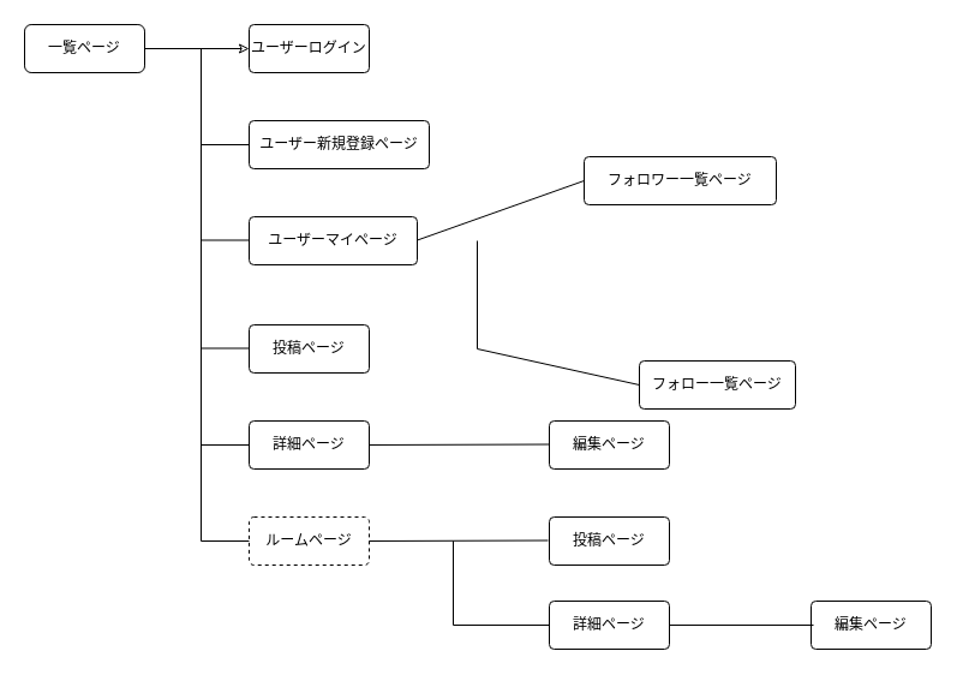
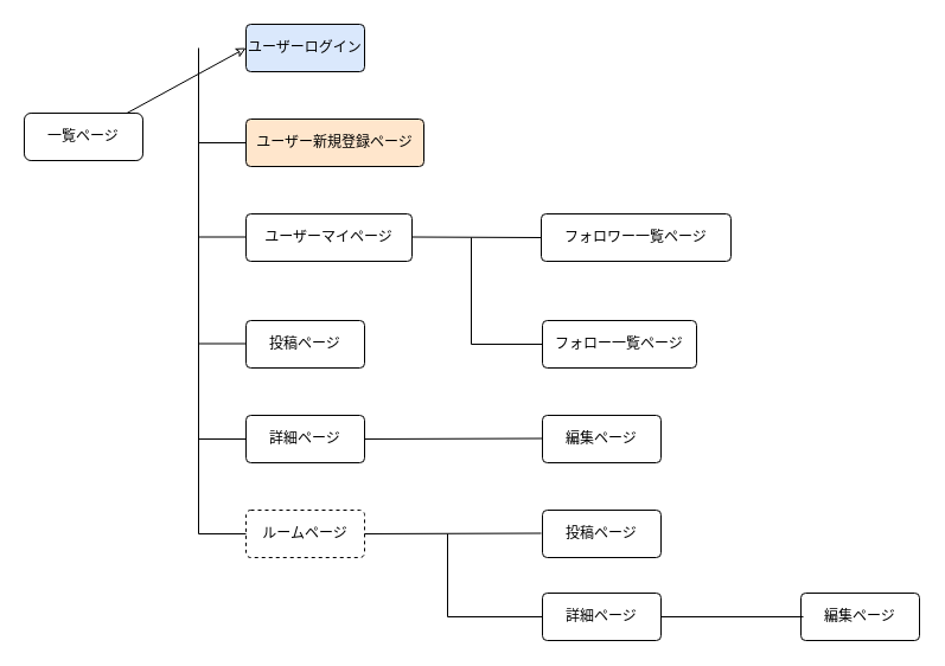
- <mxCell id="3" value="一覧ページ" style="rounded=1;arcSize=14;whiteSpace=wrap;html=1;align=center;" vertex="1" parent="1"><mxGeometry x="20" y="20" width="100" height="40" as="geometry" /></mxCell>
+ <mxCell id="3" value="一覧ページ" style="rounded=1;arcSize=14;whiteSpace=wrap;html=1;align=center;" vertex="1" parent="1"><mxGeometry x="20" y="95" width="100" height="40" as="geometry" /></mxCell>
- <mxCell id="4" value="ユーザーログイン" style="rounded=1;arcSize=10;whiteSpace=wrap;html=1;align=center;" vertex="1" parent="1"><mxGeometry x="207" y="20" width="100" height="40" as="geometry" /></mxCell>
+ <mxCell id="4" value="ユーザーログイン" style="rounded=1;arcSize=10;whiteSpace=wrap;html=1;align=center;fillColor=#dae8fc;" vertex="1" parent="1"><mxGeometry x="207" y="20" width="100" height="40" as="geometry" /></mxCell>
- <mxCell id="11" value="ユーザー新規登録ページ" style="rounded=1;arcSize=10;whiteSpace=wrap;html=1;align=center;" vertex="1" parent="1"><mxGeometry x="207" y="100" width="150" height="40" as="geometry" /></mxCell>
+ <mxCell id="11" value="ユーザー新規登録ページ" style="rounded=1;arcSize=10;whiteSpace=wrap;html=1;align=center;fillColor=#ffe6cc;" vertex="1" parent="1"><mxGeometry x="207" y="100" width="150" height="40" as="geometry" /></mxCell>
- <mxCell id="6" value="フォロワー一覧ページ" style="rounded=1;arcSize=10;whiteSpace=wrap;html=1;align=center;" vertex="1" parent="1"><mxGeometry x="486" y="130" width="160" height="40" as="geometry" /></mxCell>
+ <mxCell id="6" value="フォロワー一覧ページ" style="rounded=1;arcSize=10;whiteSpace=wrap;html=1;align=center;" vertex="1" parent="1"><mxGeometry x="456" y="180" width="160" height="40" as="geometry" /></mxCell>
- <mxCell id="5" value="フォロー一覧ページ" style="rounded=1;arcSize=10;whiteSpace=wrap;html=1;align=center;" vertex="1" parent="1"><mxGeometry x="532" y="300" width="130" height="40" as="geometry" /></mxCell>
+ <mxCell id="5" value="フォロー一覧ページ" style="rounded=1;arcSize=10;whiteSpace=wrap;html=1;align=center;" vertex="1" parent="1"><mxGeometry x="457" y="270" width="130" height="40" as="geometry" /></mxCell>
